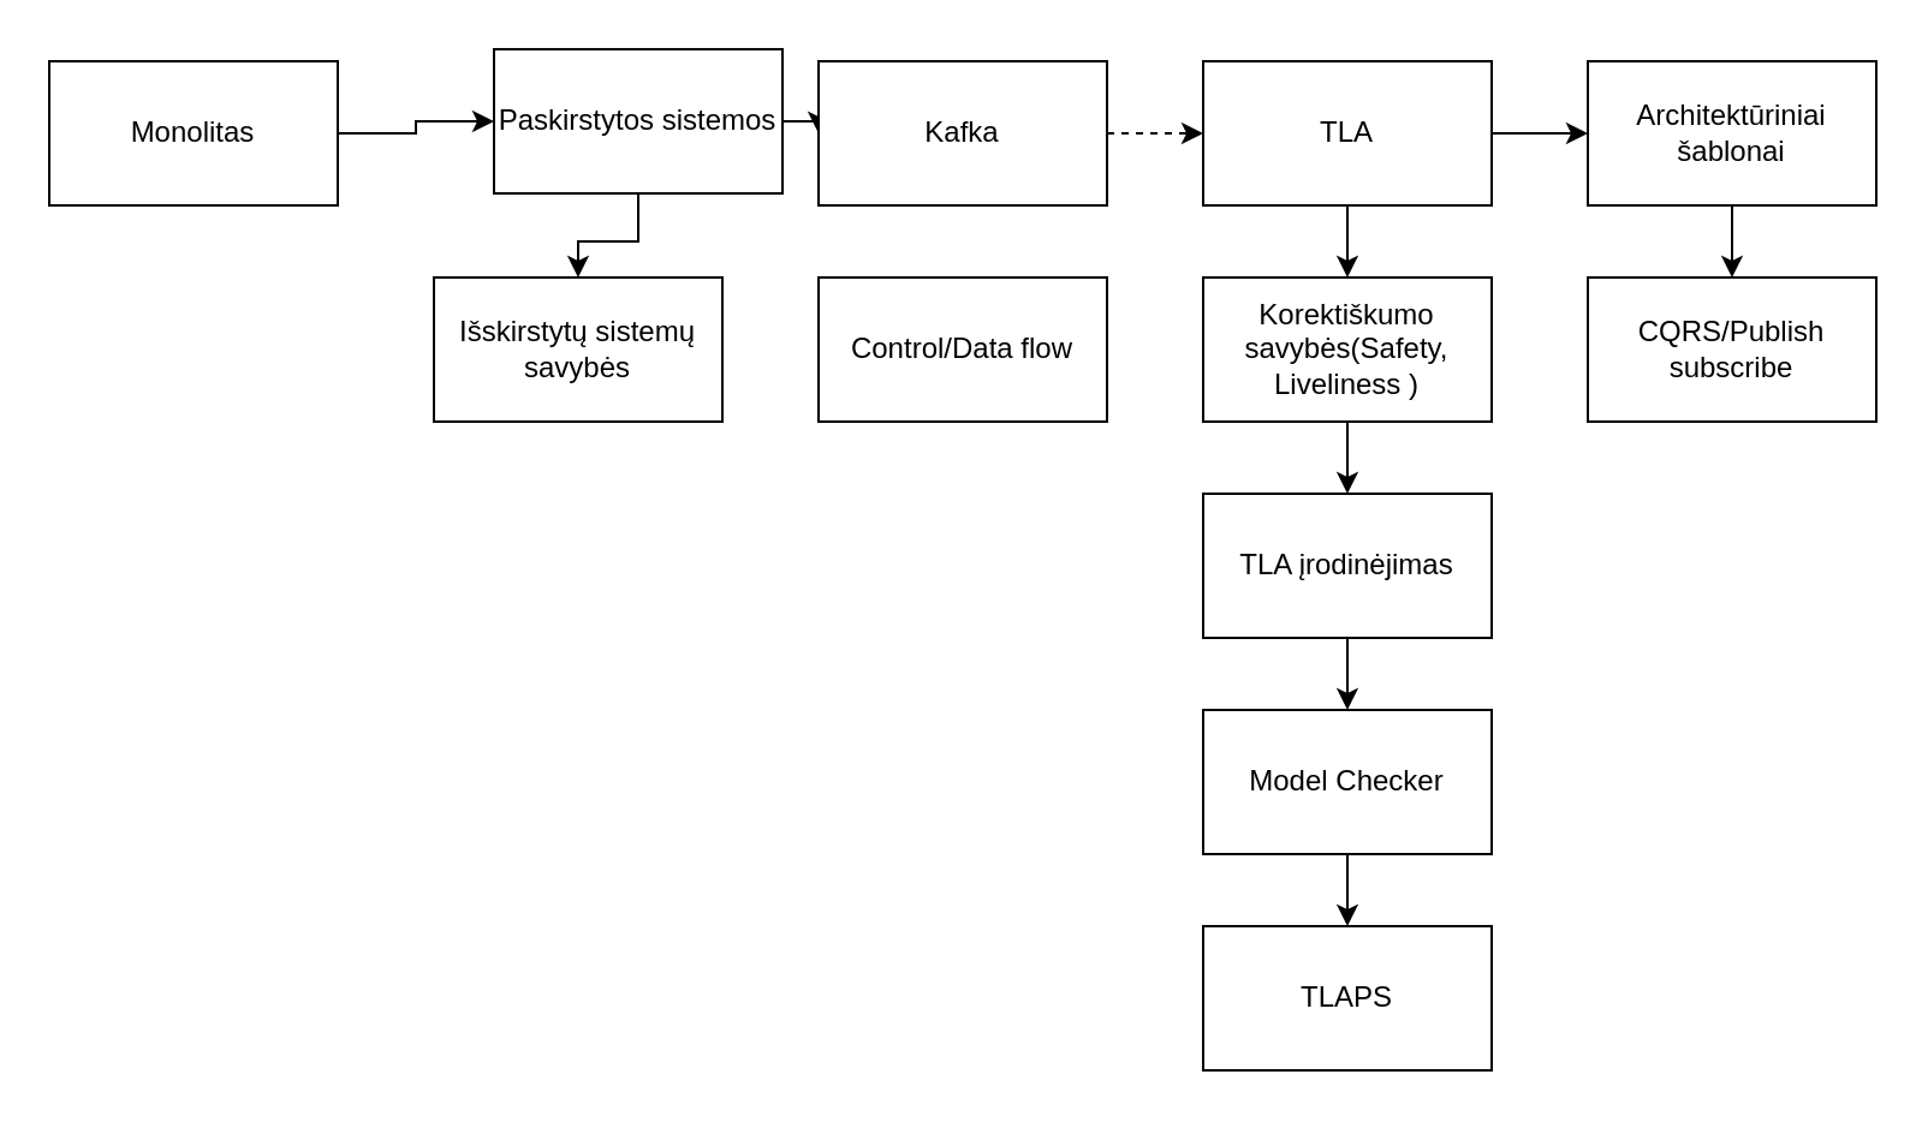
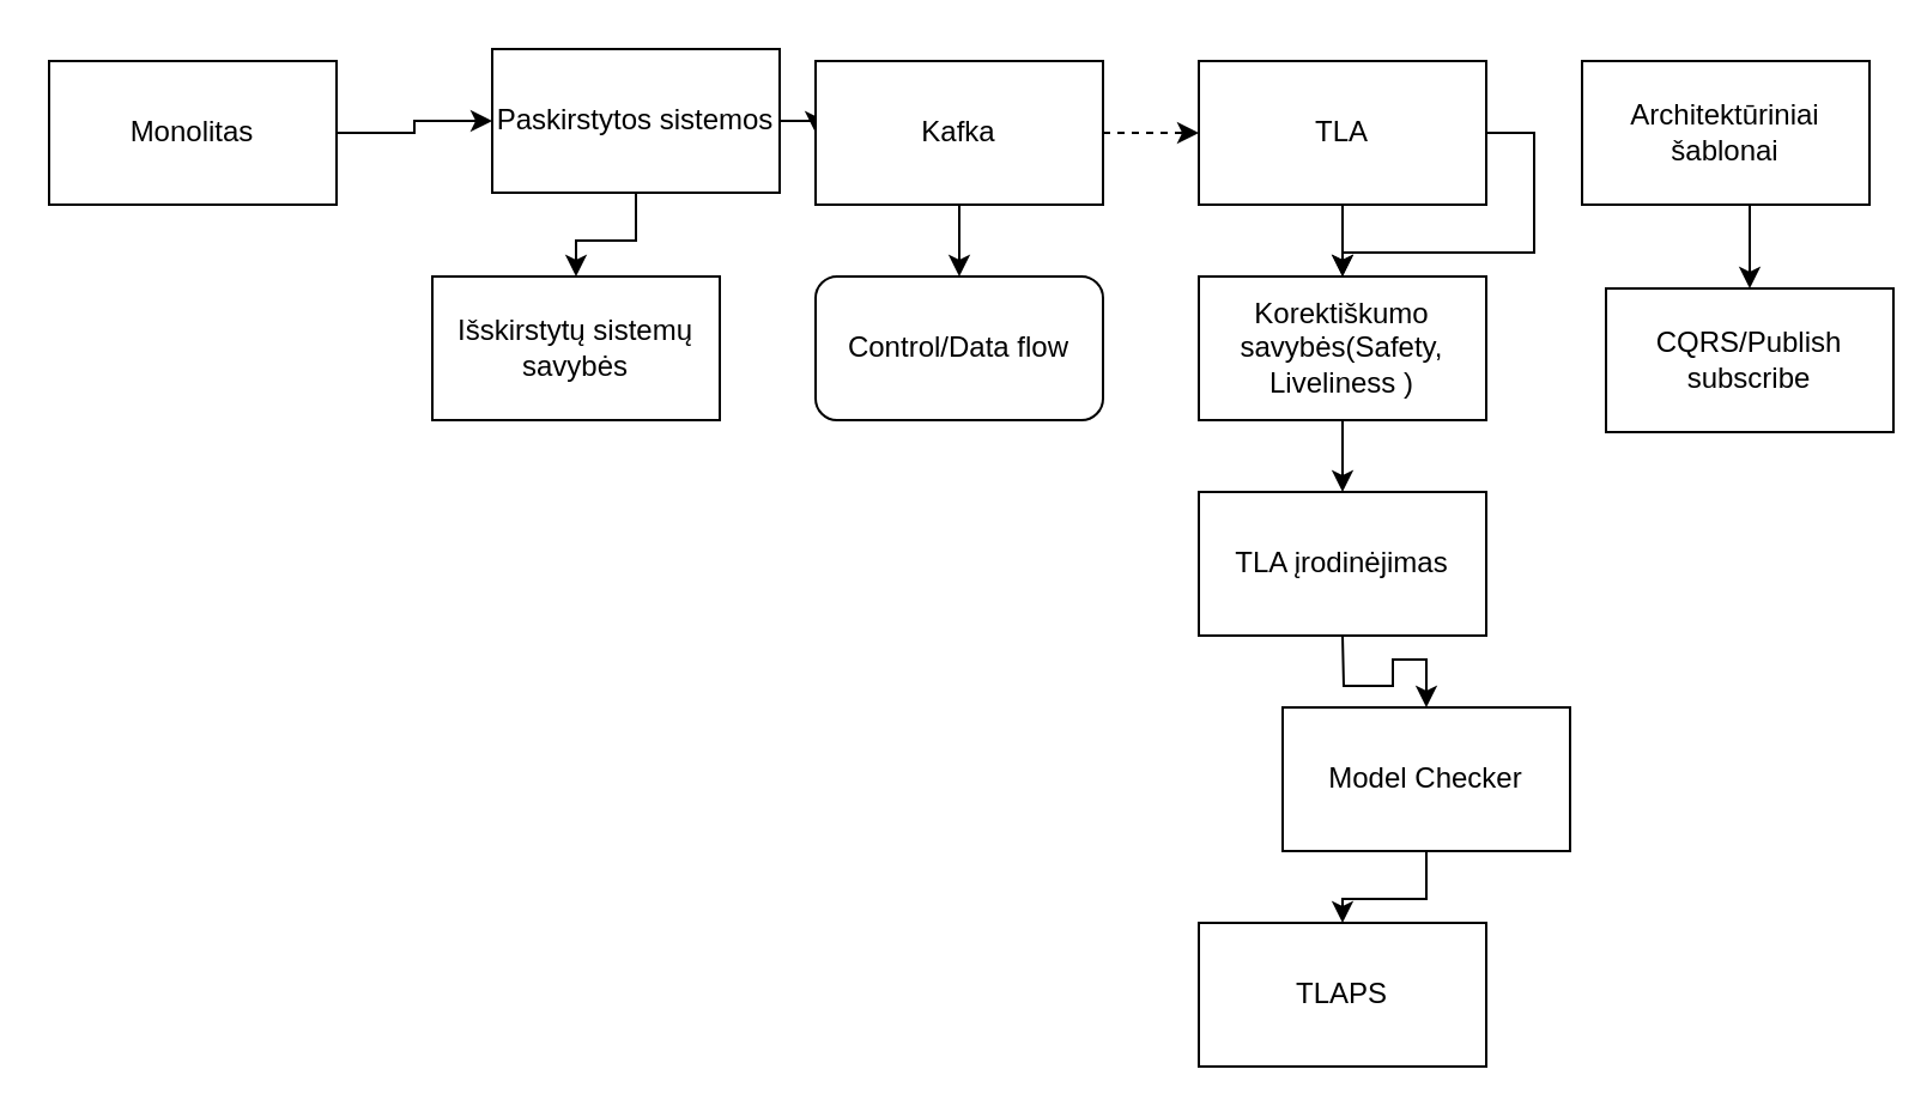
- <mxCell id="11" style="edgeStyle=orthogonalEdgeStyle;rounded=0;orthogonalLoop=1;jettySize=auto;html=1;exitX=1;exitY=0.5;exitDx=0;exitDy=0;entryX=0;entryY=0.5;entryDx=0;entryDy=0;" parent="1" source="12" target="23" edge="1"><mxGeometry relative="1" as="geometry"><mxPoint x="650" y="55" as="targetPoint" /></mxGeometry></mxCell>
+ <mxCell id="11" style="edgeStyle=orthogonalEdgeStyle;rounded=0;orthogonalLoop=1;jettySize=auto;html=1;exitX=1;exitY=0.5;exitDx=0;exitDy=0;" parent="1" source="12" target="21" edge="1"><mxGeometry relative="1" as="geometry"><mxPoint x="650" y="55" as="targetPoint" /></mxGeometry></mxCell>
+ <mxCell id="8" style="edgeStyle=orthogonalEdgeStyle;rounded=0;orthogonalLoop=1;jettySize=auto;html=1;exitX=0.5;exitY=1;exitDx=0;exitDy=0;entryX=0.5;entryY=0;entryDx=0;entryDy=0;" edge="1" parent="1" source="9" target="19"><mxGeometry relative="1" as="geometry" /></mxCell>
- <mxCell id="19" value="Control/Data flow" style="rounded=0;whiteSpace=wrap;html=1;" parent="1" vertex="1"><mxGeometry x="340" y="115" width="120" height="60" as="geometry" /></mxCell>
+ <mxCell id="19" value="Control/Data flow" style="whiteSpace=wrap;html=1;rounded=1;" parent="1" vertex="1"><mxGeometry x="340" y="115" width="120" height="60" as="geometry" /></mxCell>
- <mxCell id="24" value="CQRS/Publish subscribe" style="rounded=0;whiteSpace=wrap;html=1;" parent="1" vertex="1"><mxGeometry x="660" y="115" width="120" height="60" as="geometry" /></mxCell>
+ <mxCell id="24" value="CQRS/Publish subscribe" style="rounded=0;whiteSpace=wrap;html=1;" parent="1" vertex="1"><mxGeometry x="670" y="120" width="120" height="60" as="geometry" /></mxCell>
- <mxCell id="17" value="Model Checker" style="rounded=0;whiteSpace=wrap;html=1;" parent="1" vertex="1"><mxGeometry x="500" y="295" width="120" height="60" as="geometry" /></mxCell>
+ <mxCell id="17" value="Model Checker" style="rounded=0;whiteSpace=wrap;html=1;" parent="1" vertex="1"><mxGeometry x="535" y="295" width="120" height="60" as="geometry" /></mxCell>
